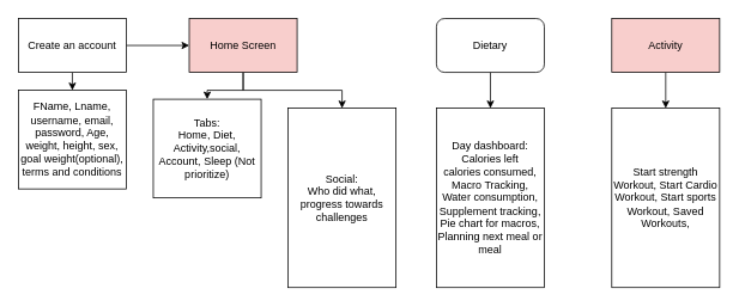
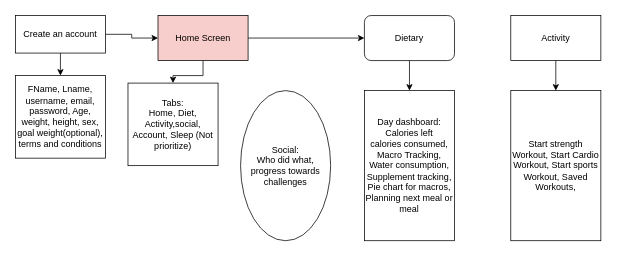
- <mxCell id="4" value="Create an account" style="rounded=0;whiteSpace=wrap;html=1;" parent="1" vertex="1"><mxGeometry x="20" y="20" width="120" height="60" as="geometry" /></mxCell>
+ <mxCell id="4" value="Create an account" style="rounded=0;whiteSpace=wrap;html=1;" parent="1" vertex="1"><mxGeometry x="20" y="20" width="120" height="50" as="geometry" /></mxCell>
- <mxCell id="15" value="Activity" style="rounded=0;whiteSpace=wrap;html=1;fillColor=#f8cecc;" parent="1" vertex="1"><mxGeometry x="680" y="20" width="120" height="60" as="geometry" /></mxCell>
+ <mxCell id="15" value="Activity" style="rounded=0;whiteSpace=wrap;html=1;" parent="1" vertex="1"><mxGeometry x="680" y="20" width="120" height="60" as="geometry" /></mxCell>
- <mxCell id="7" style="edgeStyle=orthogonalEdgeStyle;rounded=0;orthogonalLoop=1;jettySize=auto;html=1;entryX=0.5;entryY=0;entryDx=0;entryDy=0;" parent="1" source="8" target="10" edge="1"><mxGeometry relative="1" as="geometry" /></mxCell>
+ <mxCell id="7" style="edgeStyle=orthogonalEdgeStyle;rounded=0;orthogonalLoop=1;jettySize=auto;html=1;" parent="1" source="8" target="12" edge="1"><mxGeometry relative="1" as="geometry" /></mxCell>
- <mxCell id="10" value="&lt;div&gt;Social:&lt;/div&gt;&lt;div&gt;Who did what, progress towards challenges&lt;br&gt;&lt;/div&gt;" style="rounded=0;whiteSpace=wrap;html=1;" parent="1" vertex="1"><mxGeometry x="320" y="120" width="120" height="200" as="geometry" /></mxCell>
+ <mxCell id="10" value="&lt;div&gt;Social:&lt;/div&gt;&lt;div&gt;Who did what, progress towards challenges&lt;br&gt;&lt;/div&gt;" style="ellipse;whiteSpace=wrap;html=1;" parent="1" vertex="1"><mxGeometry x="320" y="120" width="120" height="200" as="geometry" /></mxCell>
